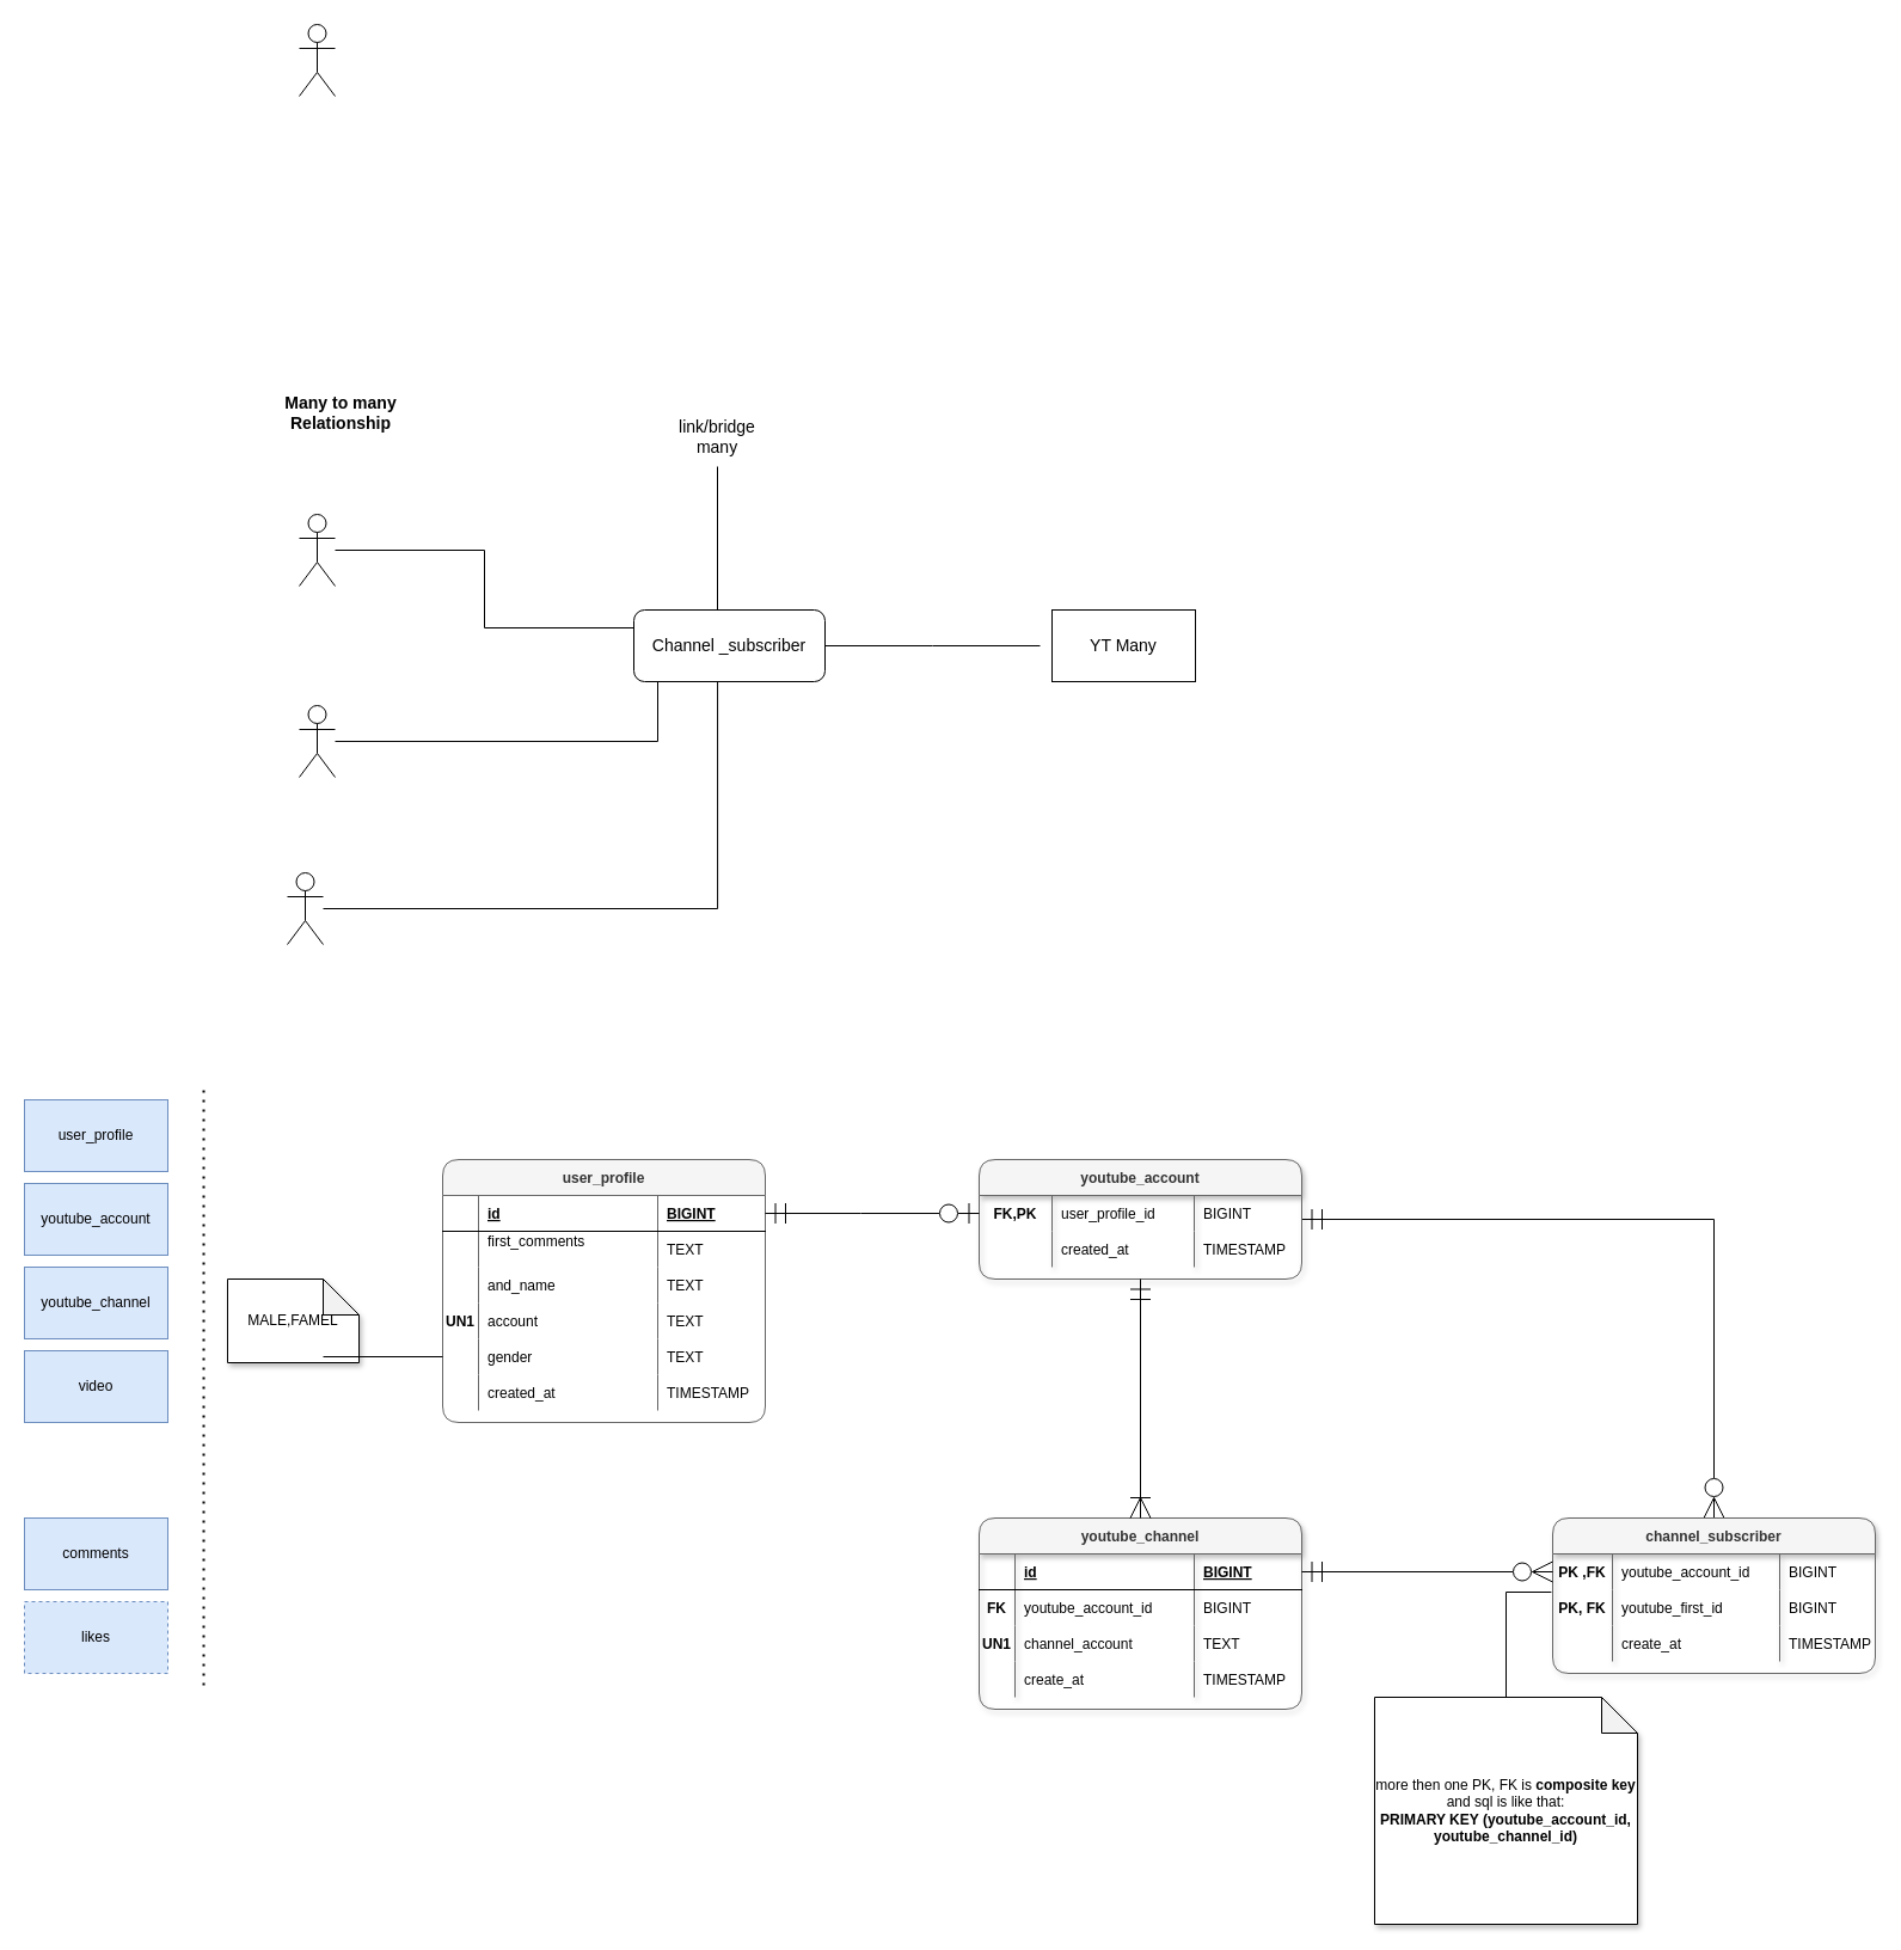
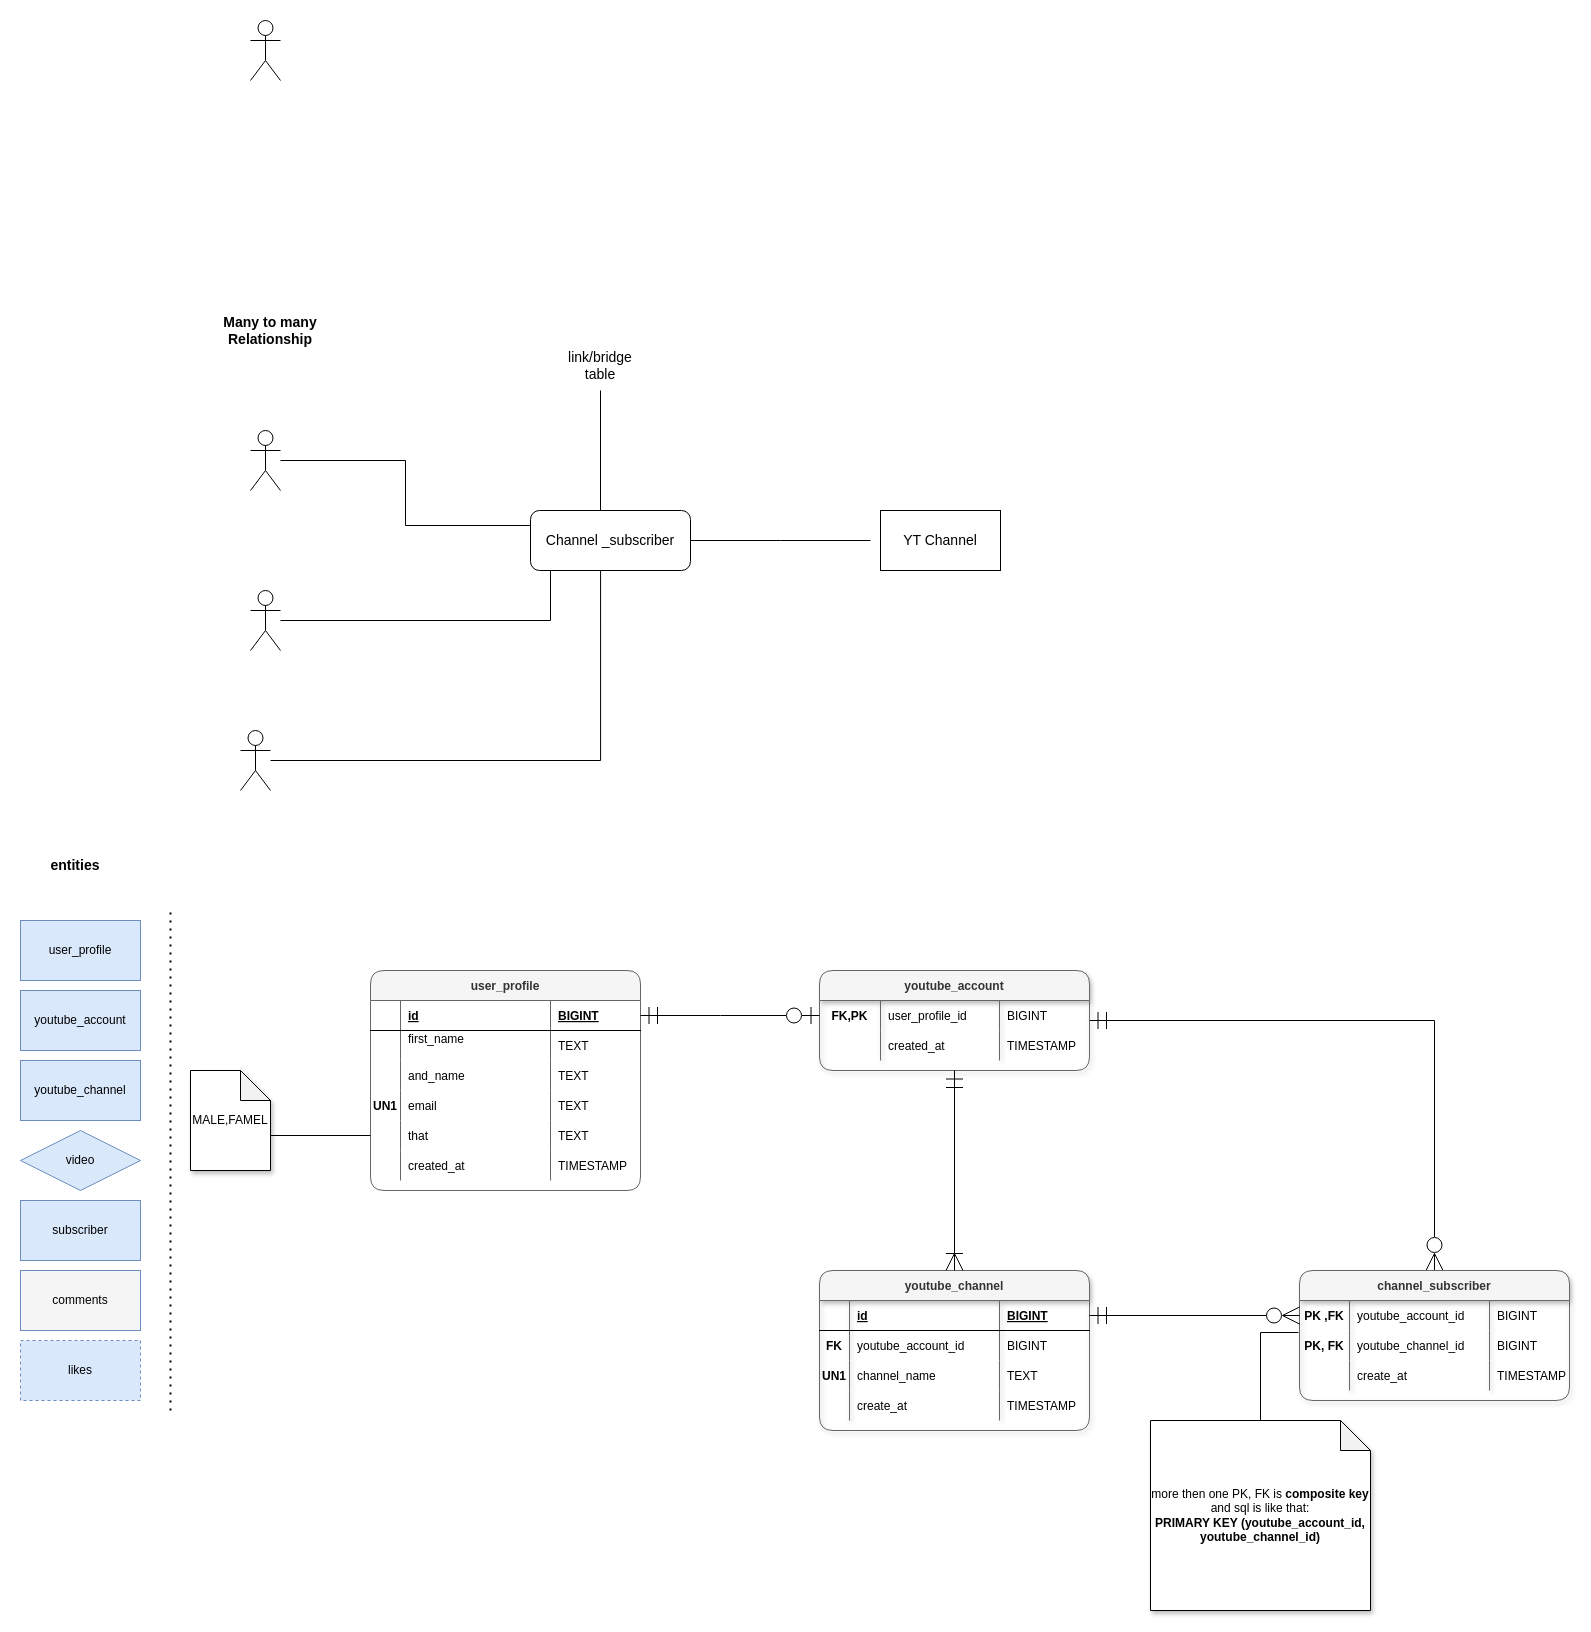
- <mxCell id="88" value="&lt;b&gt;Many to many Relationship&lt;/b&gt;" style="text;html=1;strokeColor=none;fillColor=none;align=center;verticalAlign=middle;whiteSpace=wrap;rounded=0;shadow=0;glass=0;fontSize=14;" vertex="1" parent="1"><mxGeometry x="230" y="330" width="110" height="30" as="geometry" /></mxCell>
+ <mxCell id="88" value="&lt;b&gt;Many to many Relationship&lt;/b&gt;" style="text;html=1;strokeColor=none;fillColor=none;align=center;verticalAlign=middle;whiteSpace=wrap;rounded=0;shadow=0;glass=0;fontSize=14;" vertex="1" parent="1"><mxGeometry x="215" y="315" width="110" height="30" as="geometry" /></mxCell>
- <mxCell id="86" value="link/bridge many" style="text;html=1;strokeColor=none;fillColor=none;align=center;verticalAlign=middle;whiteSpace=wrap;rounded=0;shadow=0;glass=0;fontSize=14;" vertex="1" parent="1"><mxGeometry x="570" y="350" width="60" height="30" as="geometry" /></mxCell>
+ <mxCell id="86" value="link/bridge table" style="text;html=1;strokeColor=none;fillColor=none;align=center;verticalAlign=middle;whiteSpace=wrap;rounded=0;shadow=0;glass=0;fontSize=14;" vertex="1" parent="1"><mxGeometry x="570" y="350" width="60" height="30" as="geometry" /></mxCell>
- <mxCell id="87" value="YT Many" style="rounded=0;whiteSpace=wrap;html=1;shadow=0;glass=0;fontSize=14;" vertex="1" parent="1"><mxGeometry x="880" y="510" width="120" height="60" as="geometry" /></mxCell>
+ <mxCell id="87" value="YT Channel" style="rounded=0;whiteSpace=wrap;html=1;shadow=0;glass=0;fontSize=14;" vertex="1" parent="1"><mxGeometry x="880" y="510" width="120" height="60" as="geometry" /></mxCell>
+ <mxCell id="38" value="&lt;font style=&quot;font-size: 14px;&quot;&gt;&lt;b&gt;entities&lt;/b&gt;&lt;/font&gt;" style="text;html=1;strokeColor=none;fillColor=none;align=center;verticalAlign=middle;whiteSpace=wrap;rounded=0;glass=1;" vertex="1" parent="1"><mxGeometry x="20" y="840" width="110" height="50" as="geometry" /></mxCell>
- <mxCell id="16" value="first_comments    &#10;" style="shape=partialRectangle;connectable=0;fillColor=none;top=0;left=0;bottom=0;right=0;align=left;spacingLeft=6;overflow=hidden;" parent="14" vertex="1"><mxGeometry x="30" width="150" height="30" as="geometry"><mxRectangle width="150" height="30" as="alternateBounds" /></mxGeometry></mxCell>
+ <mxCell id="16" value="first_name    &#10;" style="shape=partialRectangle;connectable=0;fillColor=none;top=0;left=0;bottom=0;right=0;align=left;spacingLeft=6;overflow=hidden;" parent="14" vertex="1"><mxGeometry x="30" width="150" height="30" as="geometry"><mxRectangle width="150" height="30" as="alternateBounds" /></mxGeometry></mxCell>
- <mxCell id="35" value="MALE,FAMEL" style="shape=note;whiteSpace=wrap;html=1;backgroundOutline=1;darkOpacity=0.05;rounded=1;shadow=1;sketch=0;" parent="1" vertex="1"><mxGeometry x="190" y="1070" width="110" height="70" as="geometry" /></mxCell>
+ <mxCell id="35" value="MALE,FAMEL" style="shape=note;whiteSpace=wrap;html=1;backgroundOutline=1;darkOpacity=0.05;rounded=1;shadow=1;sketch=0;" parent="1" vertex="1"><mxGeometry x="190" y="1070" width="80" height="100" as="geometry" /></mxCell>
- <mxCell id="24" value="account" style="shape=partialRectangle;connectable=0;fillColor=none;top=0;left=0;bottom=0;right=0;align=left;spacingLeft=6;overflow=hidden;" parent="22" vertex="1"><mxGeometry x="30" width="150" height="30" as="geometry"><mxRectangle width="150" height="30" as="alternateBounds" /></mxGeometry></mxCell>
+ <mxCell id="24" value="email" style="shape=partialRectangle;connectable=0;fillColor=none;top=0;left=0;bottom=0;right=0;align=left;spacingLeft=6;overflow=hidden;" parent="22" vertex="1"><mxGeometry x="30" width="150" height="30" as="geometry"><mxRectangle width="150" height="30" as="alternateBounds" /></mxGeometry></mxCell>
- <mxCell id="28" value="gender" style="shape=partialRectangle;connectable=0;fillColor=none;top=0;left=0;bottom=0;right=0;align=left;spacingLeft=6;overflow=hidden;" parent="26" vertex="1"><mxGeometry x="30" width="150" height="30" as="geometry"><mxRectangle width="150" height="30" as="alternateBounds" /></mxGeometry></mxCell>
+ <mxCell id="28" value="that" style="shape=partialRectangle;connectable=0;fillColor=none;top=0;left=0;bottom=0;right=0;align=left;spacingLeft=6;overflow=hidden;" parent="26" vertex="1"><mxGeometry x="30" width="150" height="30" as="geometry"><mxRectangle width="150" height="30" as="alternateBounds" /></mxGeometry></mxCell>
- <mxCell id="5" value="video" style="rounded=0;whiteSpace=wrap;html=1;fillColor=#dae8fc;strokeColor=#6c8ebf;" parent="1" vertex="1"><mxGeometry x="20" y="1130" width="120" height="60" as="geometry" /></mxCell>
+ <mxCell id="5" value="video" style="rhombus;whiteSpace=wrap;html=1;fillColor=#dae8fc;strokeColor=#6c8ebf;" parent="1" vertex="1"><mxGeometry x="20" y="1130" width="120" height="60" as="geometry" /></mxCell>
+ <mxCell id="6" value="subscriber" style="rounded=0;whiteSpace=wrap;html=1;fillColor=#dae8fc;strokeColor=#6c8ebf;" parent="1" vertex="1"><mxGeometry x="20" y="1200" width="120" height="60" as="geometry" /></mxCell>
- <mxCell id="7" value="comments" style="rounded=0;whiteSpace=wrap;html=1;fillColor=#dae8fc;strokeColor=#6c8ebf;" parent="1" vertex="1"><mxGeometry x="20" y="1270" width="120" height="60" as="geometry" /></mxCell>
+ <mxCell id="7" value="comments" style="rounded=0;whiteSpace=wrap;html=1;fillColor=#f5f5f5;strokeColor=#6c8ebf;" parent="1" vertex="1"><mxGeometry x="20" y="1270" width="120" height="60" as="geometry" /></mxCell>
- <mxCell id="75" value="youtube_first_id" style="shape=partialRectangle;connectable=0;fillColor=none;top=0;left=0;bottom=0;right=0;align=left;spacingLeft=6;overflow=hidden;" vertex="1" parent="73"><mxGeometry x="50" width="140" height="30" as="geometry"><mxRectangle width="140" height="30" as="alternateBounds" /></mxGeometry></mxCell>
+ <mxCell id="75" value="youtube_channel_id" style="shape=partialRectangle;connectable=0;fillColor=none;top=0;left=0;bottom=0;right=0;align=left;spacingLeft=6;overflow=hidden;" vertex="1" parent="73"><mxGeometry x="50" width="140" height="30" as="geometry"><mxRectangle width="140" height="30" as="alternateBounds" /></mxGeometry></mxCell>
- <mxCell id="60" value="channel_account    " style="shape=partialRectangle;connectable=0;fillColor=none;top=0;left=0;bottom=0;right=0;align=left;spacingLeft=6;overflow=hidden;" vertex="1" parent="58"><mxGeometry x="30" width="150" height="30" as="geometry"><mxRectangle width="150" height="30" as="alternateBounds" /></mxGeometry></mxCell>
+ <mxCell id="60" value="channel_name    " style="shape=partialRectangle;connectable=0;fillColor=none;top=0;left=0;bottom=0;right=0;align=left;spacingLeft=6;overflow=hidden;" vertex="1" parent="58"><mxGeometry x="30" width="150" height="30" as="geometry"><mxRectangle width="150" height="30" as="alternateBounds" /></mxGeometry></mxCell>
